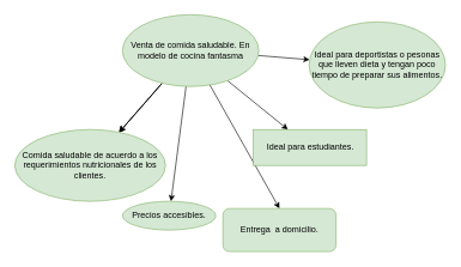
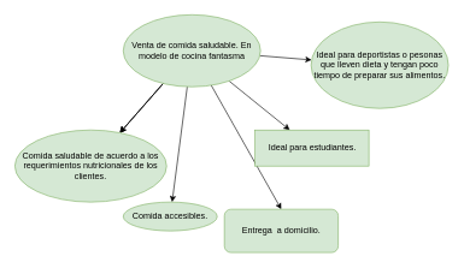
- <mxCell id="11" value="Precios accesibles." style="ellipse;whiteSpace=wrap;html=1;fillColor=#d5e8d4;strokeColor=#82b366;" vertex="1" parent="1"><mxGeometry x="170" y="280" width="130" height="40" as="geometry" /></mxCell>
+ <mxCell id="11" value="Comida accesibles." style="ellipse;whiteSpace=wrap;html=1;fillColor=#d5e8d4;strokeColor=#82b366;" vertex="1" parent="1"><mxGeometry x="170" y="280" width="130" height="40" as="geometry" /></mxCell>
